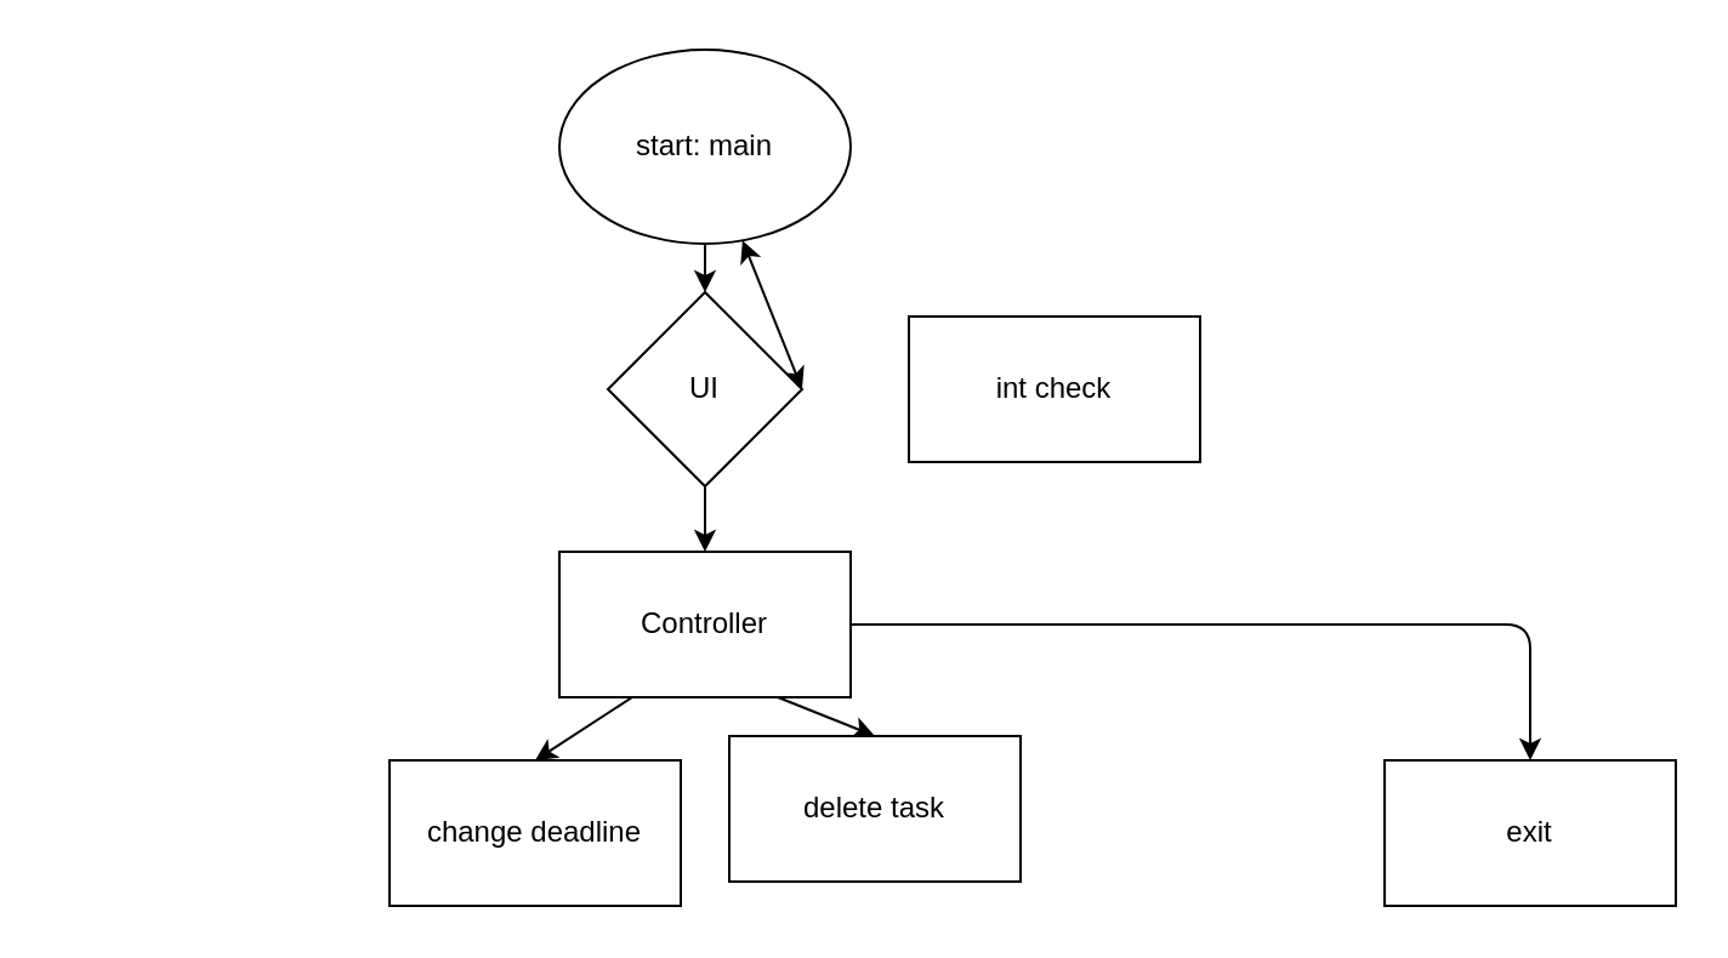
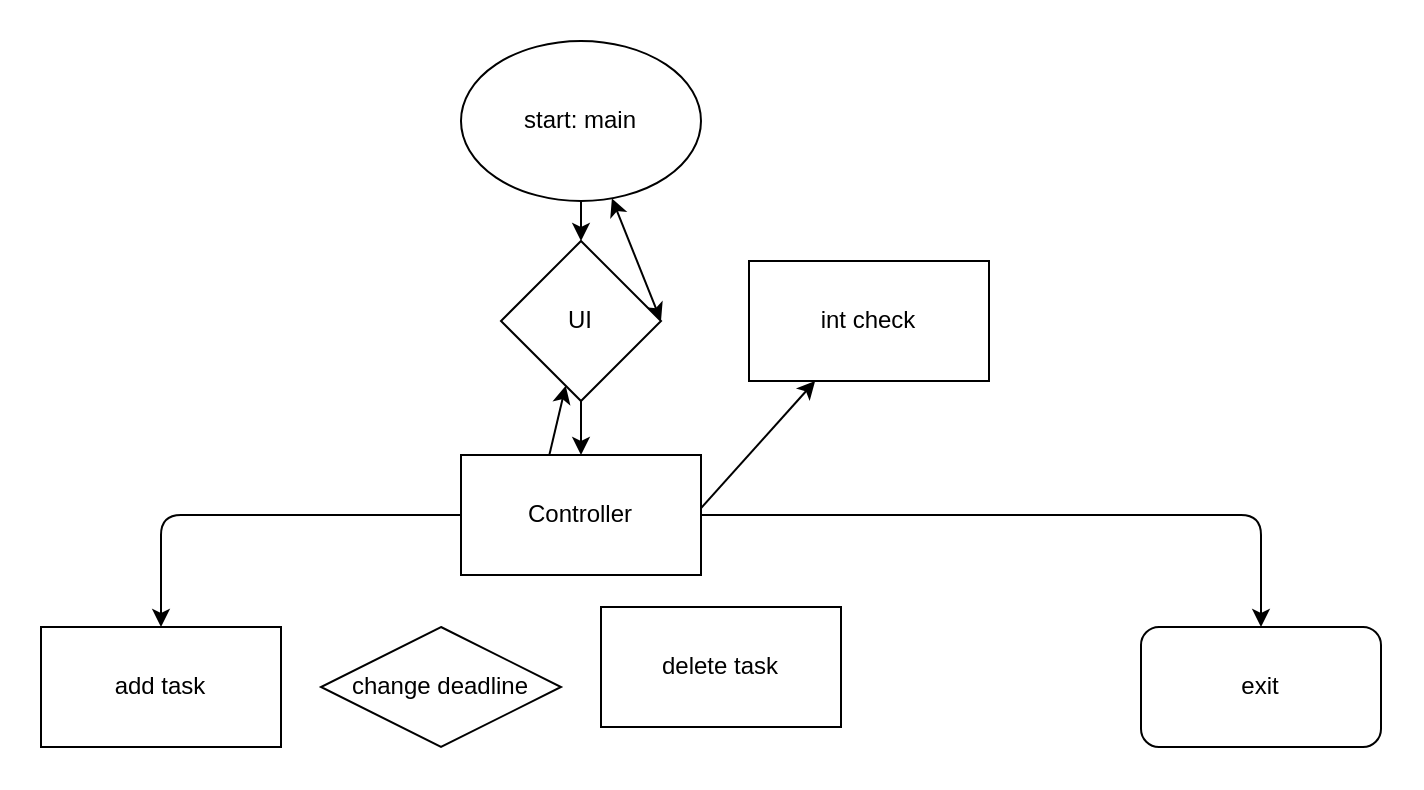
+ <mxCell id="5" style="edgeStyle=none;html=1;exitX=0;exitY=0.5;exitDx=0;exitDy=0;entryX=0.5;entryY=0;entryDx=0;entryDy=0;" edge="1" parent="1" source="9" target="10"><mxGeometry relative="1" as="geometry"><Array as="points"><mxPoint x="80" y="257" /></Array></mxGeometry></mxCell>
- <mxCell id="7" style="edgeStyle=none;html=1;exitX=0.75;exitY=1;exitDx=0;exitDy=0;entryX=0.5;entryY=0;entryDx=0;entryDy=0;" edge="1" parent="1" source="9" target="12"><mxGeometry relative="1" as="geometry" /></mxCell>
+ <mxCell id="7" style="edgeStyle=none;html=1;exitX=0.75;exitY=1;exitDx=0;exitDy=0;" edge="1" parent="1" source="9" target="13"><mxGeometry relative="1" as="geometry" /></mxCell>
- <mxCell id="6" style="edgeStyle=none;html=1;entryX=0.5;entryY=0;entryDx=0;entryDy=0;exitX=0.25;exitY=1;exitDx=0;exitDy=0;" edge="1" parent="1" source="9" target="11"><mxGeometry relative="1" as="geometry"><mxPoint x="230" y="257" as="sourcePoint" /></mxGeometry></mxCell>
+ <mxCell id="6" style="edgeStyle=none;html=1;exitX=0.25;exitY=1;exitDx=0;exitDy=0;" edge="1" parent="1" source="9" target="16"><mxGeometry relative="1" as="geometry"><mxPoint x="230" y="257" as="sourcePoint" /></mxGeometry></mxCell>
+ <mxCell id="10" value="add task" style="rounded=0;whiteSpace=wrap;html=1;" vertex="1" parent="1"><mxGeometry x="20" y="313" width="120" height="60" as="geometry" /></mxCell>
- <mxCell id="11" value="change deadline" style="rounded=0;whiteSpace=wrap;html=1;" vertex="1" parent="1"><mxGeometry x="160" y="313" width="120" height="60" as="geometry" /></mxCell>
+ <mxCell id="11" value="change deadline" style="rhombus;whiteSpace=wrap;html=1;" vertex="1" parent="1"><mxGeometry x="160" y="313" width="120" height="60" as="geometry" /></mxCell>
- <mxCell id="15" value="exit" style="rounded=0;whiteSpace=wrap;html=1;" vertex="1" parent="1"><mxGeometry x="570" y="313" width="120" height="60" as="geometry" /></mxCell>
+ <mxCell id="15" value="exit" style="whiteSpace=wrap;html=1;rounded=1;" vertex="1" parent="1"><mxGeometry x="570" y="313" width="120" height="60" as="geometry" /></mxCell>
